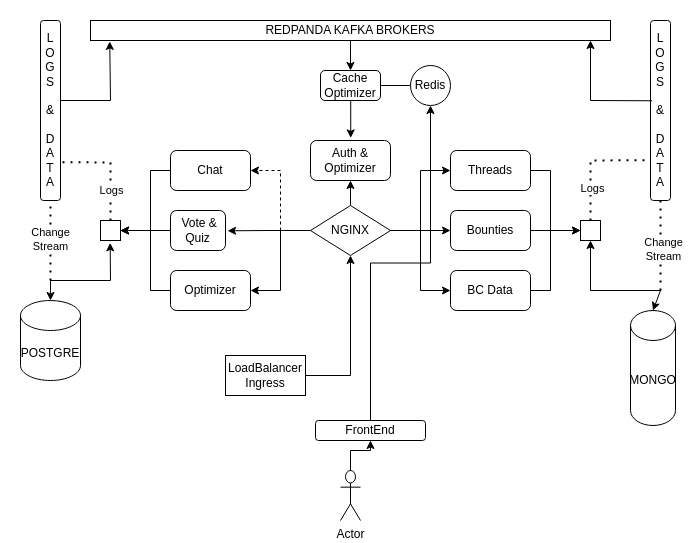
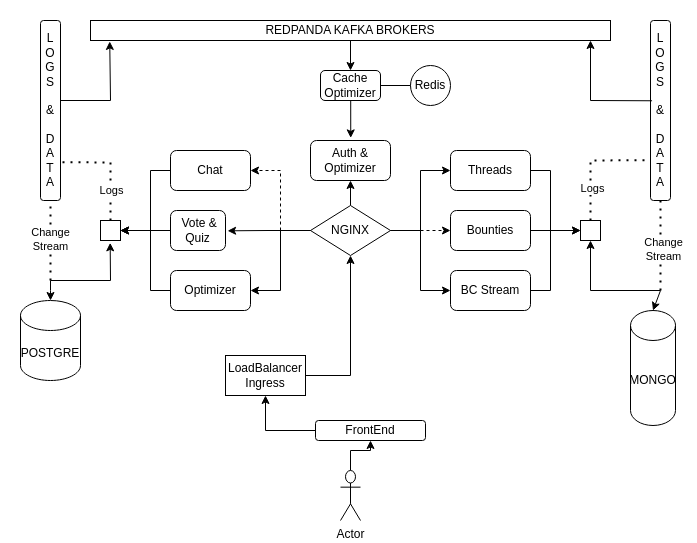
- <mxCell id="9" style="edgeStyle=orthogonalEdgeStyle;rounded=0;orthogonalLoop=1;jettySize=auto;html=1;" parent="1" source="12" target="14" edge="1"><mxGeometry relative="1" as="geometry" /></mxCell>
+ <mxCell id="9" style="edgeStyle=orthogonalEdgeStyle;rounded=0;orthogonalLoop=1;jettySize=auto;html=1;dashed=1;" parent="1" source="12" target="14" edge="1"><mxGeometry relative="1" as="geometry" /></mxCell>
- <mxCell id="4" style="edgeStyle=orthogonalEdgeStyle;rounded=0;orthogonalLoop=1;jettySize=auto;html=1;" parent="1" source="5" target="49" edge="1"><mxGeometry relative="1" as="geometry" /></mxCell>
+ <mxCell id="4" style="edgeStyle=orthogonalEdgeStyle;rounded=0;orthogonalLoop=1;jettySize=auto;html=1;entryX=0.5;entryY=1;entryDx=0;entryDy=0;" parent="1" source="5" target="16" edge="1"><mxGeometry relative="1" as="geometry" /></mxCell>
- <mxCell id="25" value="BC Data" style="rounded=1;whiteSpace=wrap;html=1;" parent="1" vertex="1"><mxGeometry x="450" y="270" width="80" height="40" as="geometry" /></mxCell>
+ <mxCell id="25" value="BC Stream" style="rounded=1;whiteSpace=wrap;html=1;" parent="1" vertex="1"><mxGeometry x="450" y="270" width="80" height="40" as="geometry" /></mxCell>
